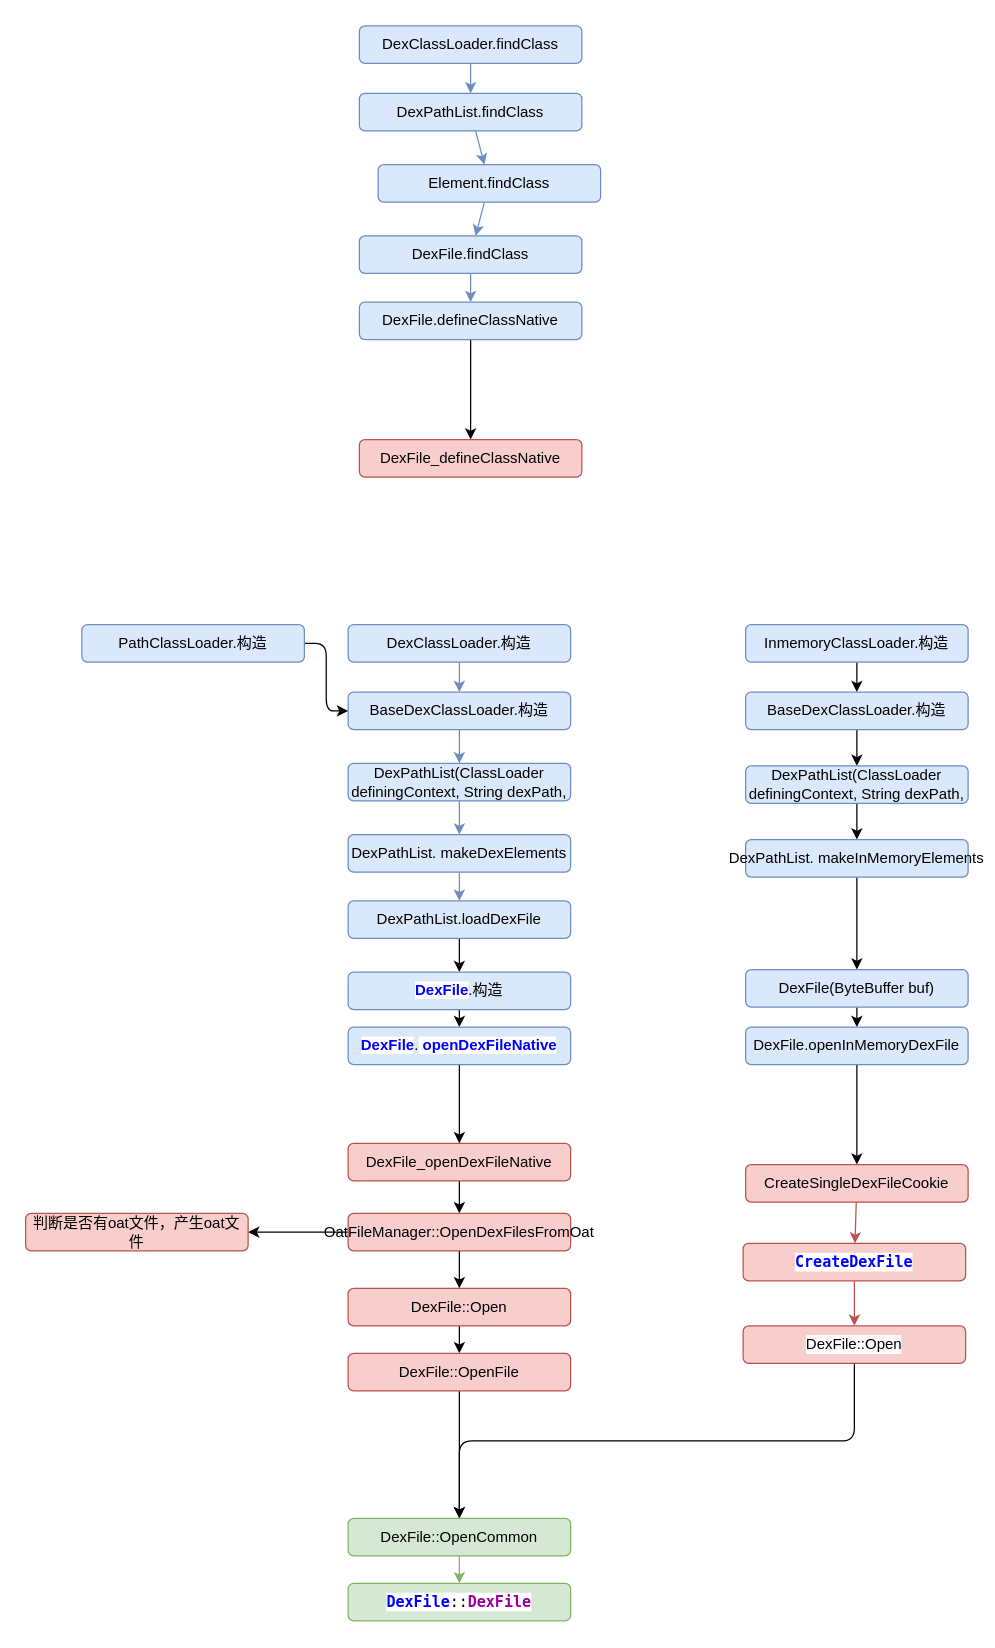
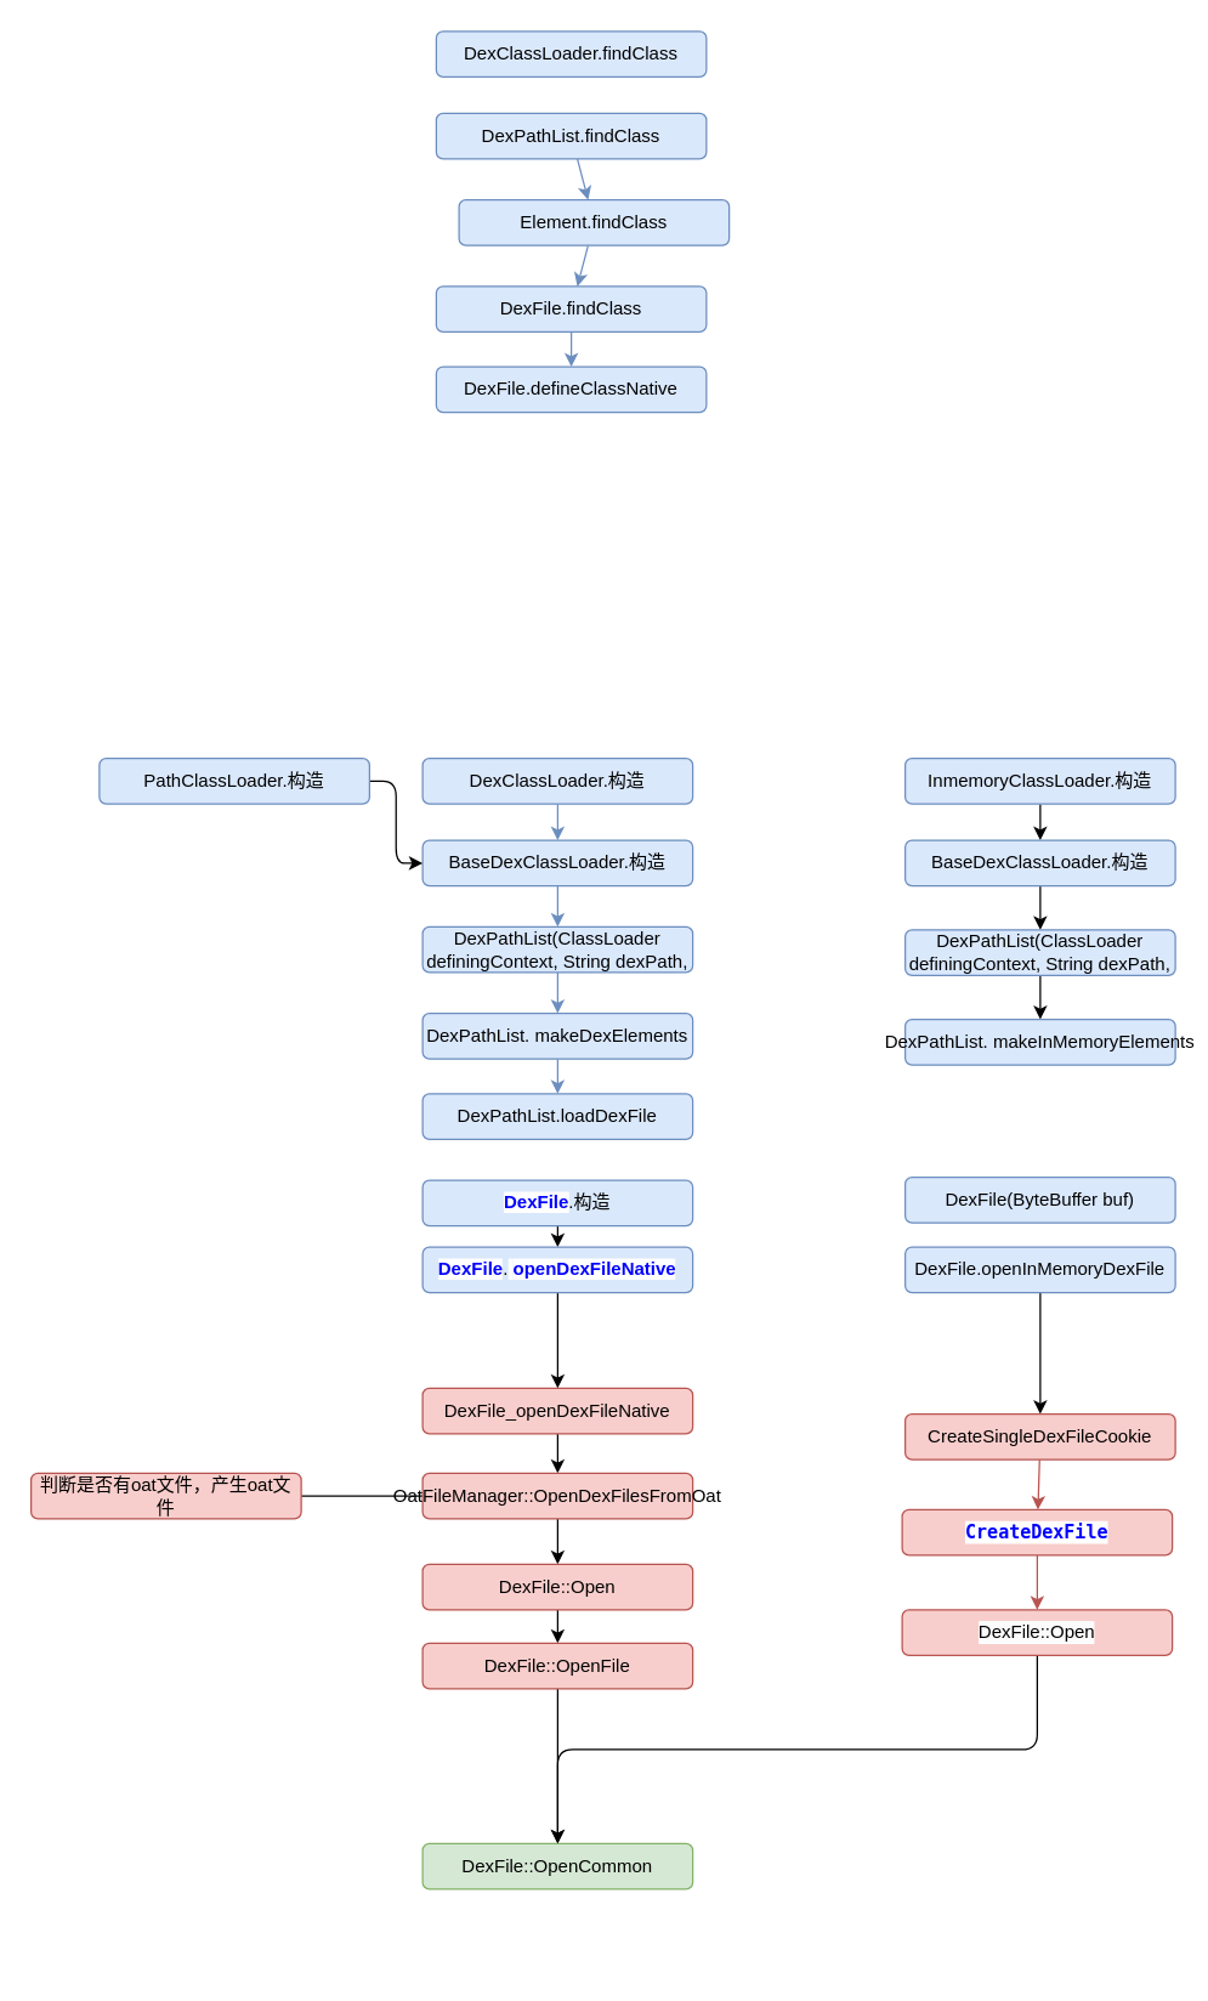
- <mxCell id="2" value="" style="edgeStyle=none;html=1;fillColor=#dae8fc;strokeColor=#6c8ebf;" parent="1" source="3" target="5" edge="1"><mxGeometry relative="1" as="geometry" /></mxCell>
- <mxCell id="10" value="" style="edgeStyle=none;html=1;" parent="1" source="11" target="12" edge="1"><mxGeometry relative="1" as="geometry" /></mxCell>
- <mxCell id="12" value="DexFile_defineClassNative" style="rounded=1;whiteSpace=wrap;html=1;fillColor=#f8cecc;strokeColor=#b85450;" parent="1" vertex="1"><mxGeometry x="287" y="351" width="178" height="30" as="geometry" /></mxCell>
- <mxCell id="47" value="" style="edgeStyle=none;html=1;" parent="1" source="48" target="50" edge="1"><mxGeometry relative="1" as="geometry" /></mxCell>
- <mxCell id="21" value="" style="edgeStyle=none;html=1;" parent="1" source="22" target="26" edge="1"><mxGeometry relative="1" as="geometry" /></mxCell>
- <mxCell id="49" value="" style="edgeStyle=none;html=1;" parent="1" source="50" target="52" edge="1"><mxGeometry relative="1" as="geometry" /></mxCell>
- <mxCell id="30" value="" style="edgeStyle=none;html=1;" edge="1" parent="1" source="31" target="59"><mxGeometry relative="1" as="geometry" /></mxCell>
+ <mxCell id="30" value="" style="edgeStyle=none;html=1;endArrow=none;" edge="1" parent="1" source="31" target="59"><mxGeometry relative="1" as="geometry" /></mxCell>
- <mxCell id="36" value="" style="edgeStyle=none;html=1;fillColor=#d5e8d4;strokeColor=#82b366;" parent="1" source="37" target="38" edge="1"><mxGeometry relative="1" as="geometry" /></mxCell>
- <mxCell id="38" value="&lt;pre style=&quot;border: 0px; margin-top: 0px; margin-bottom: 0px; color: rgb(0, 0, 0); text-align: start; background-color: rgb(255, 255, 255);&quot;&gt;&lt;span style=&quot;display: inline;&quot; class=&quot;scope-head&quot; id=&quot;scope_id_704901ad&quot;&gt;&lt;a style=&quot;text-decoration-line: none; color: rgb(0, 0, 255); font-weight: bold;&quot; data-definition-place=&quot;def&quot; class=&quot;xf intelliWindow-symbol&quot; href=&quot;http://xrefandroid.com/android-8.1.0_r81/s?refs=DexFile&amp;amp;project=art&quot;&gt;DexFile&lt;/a&gt;::&lt;a style=&quot;text-decoration-line: none; color: rgb(153, 0, 153); font-weight: bold;&quot; data-definition-place=&quot;defined-in-file&quot; href=&quot;http://xrefandroid.com/android-8.1.0_r81/xref/art/runtime/dex_file.cc#DexFile&quot; class=&quot;d intelliWindow-symbol&quot;&gt;DexFile&lt;/a&gt;&lt;/span&gt;&lt;/pre&gt;" style="rounded=1;whiteSpace=wrap;html=1;fillColor=#d5e8d4;strokeColor=#82b366;" parent="1" vertex="1"><mxGeometry x="278" y="1266" width="178" height="30" as="geometry" /></mxCell>
